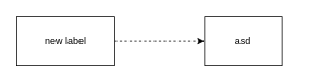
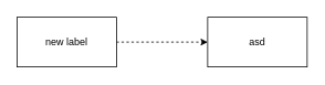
- <mxCell id="4" value="asd" style="rounded=0;whiteSpace=wrap;html=1;" parent="1" vertex="1"><mxGeometry x="250" y="20" width="95" height="60" as="geometry" /></mxCell>
+ <mxCell id="4" value="asd" style="rounded=0;whiteSpace=wrap;html=1;" parent="1" vertex="1"><mxGeometry x="250" y="20" width="120" height="60" as="geometry" /></mxCell>
